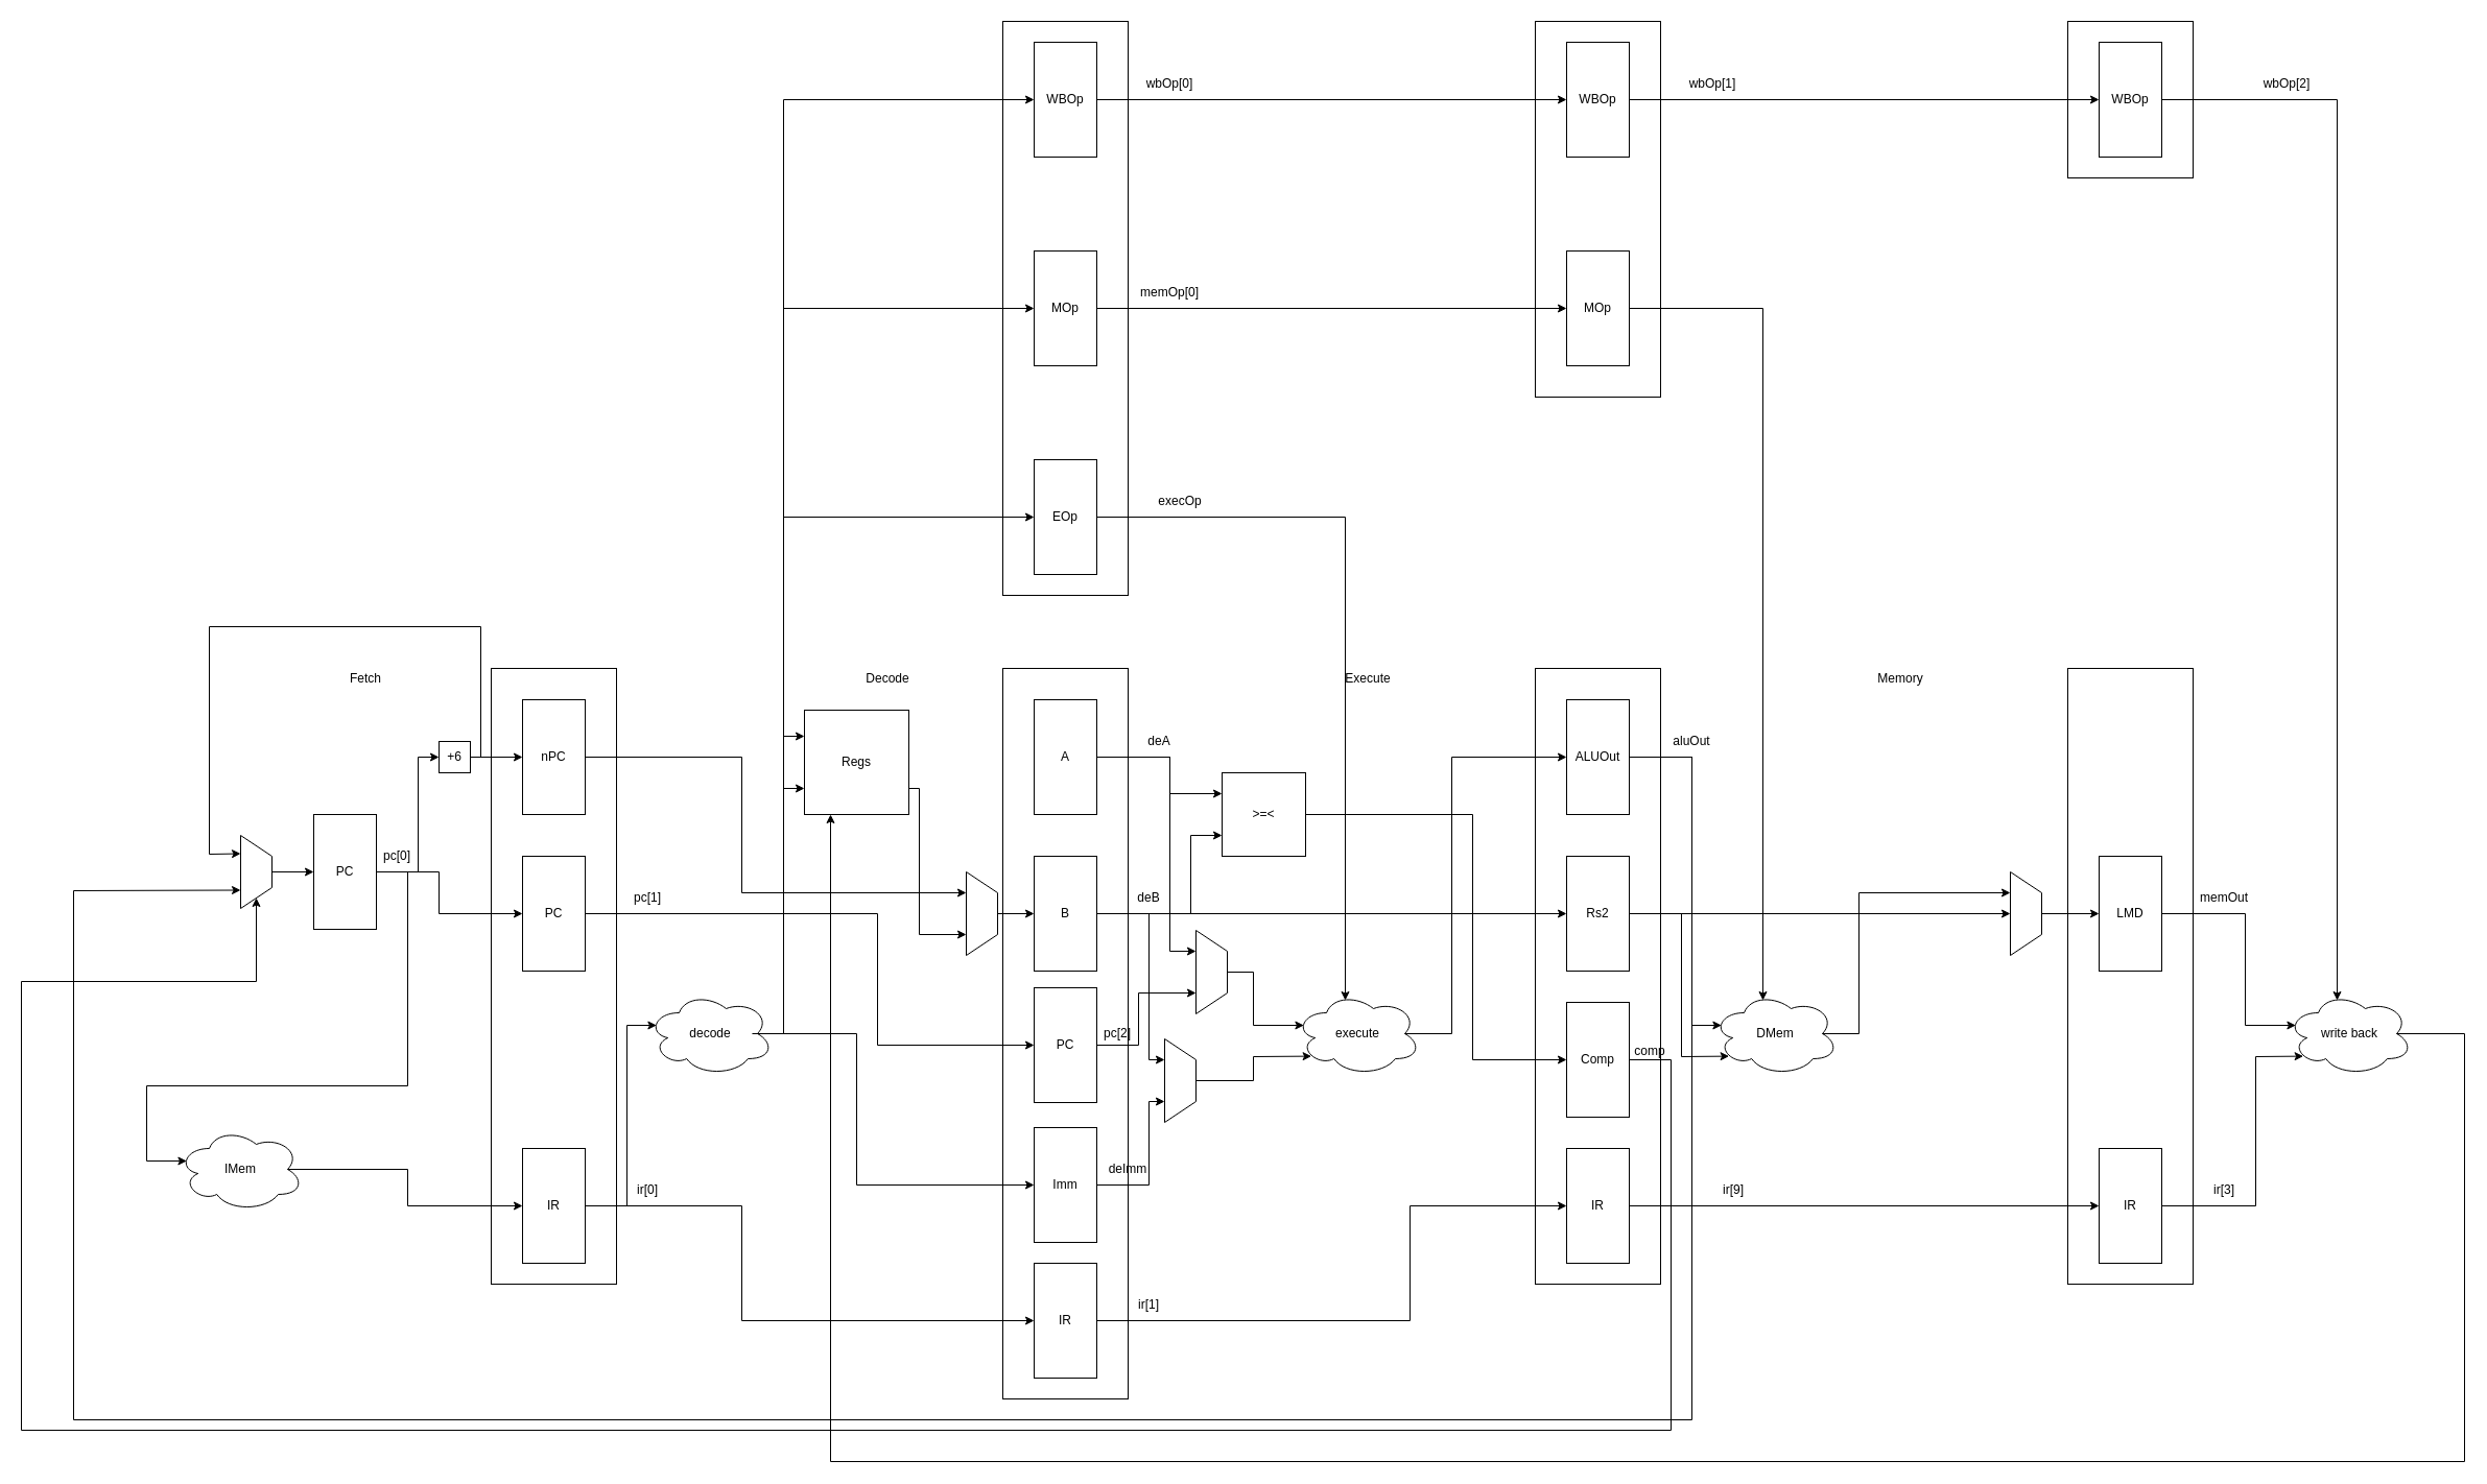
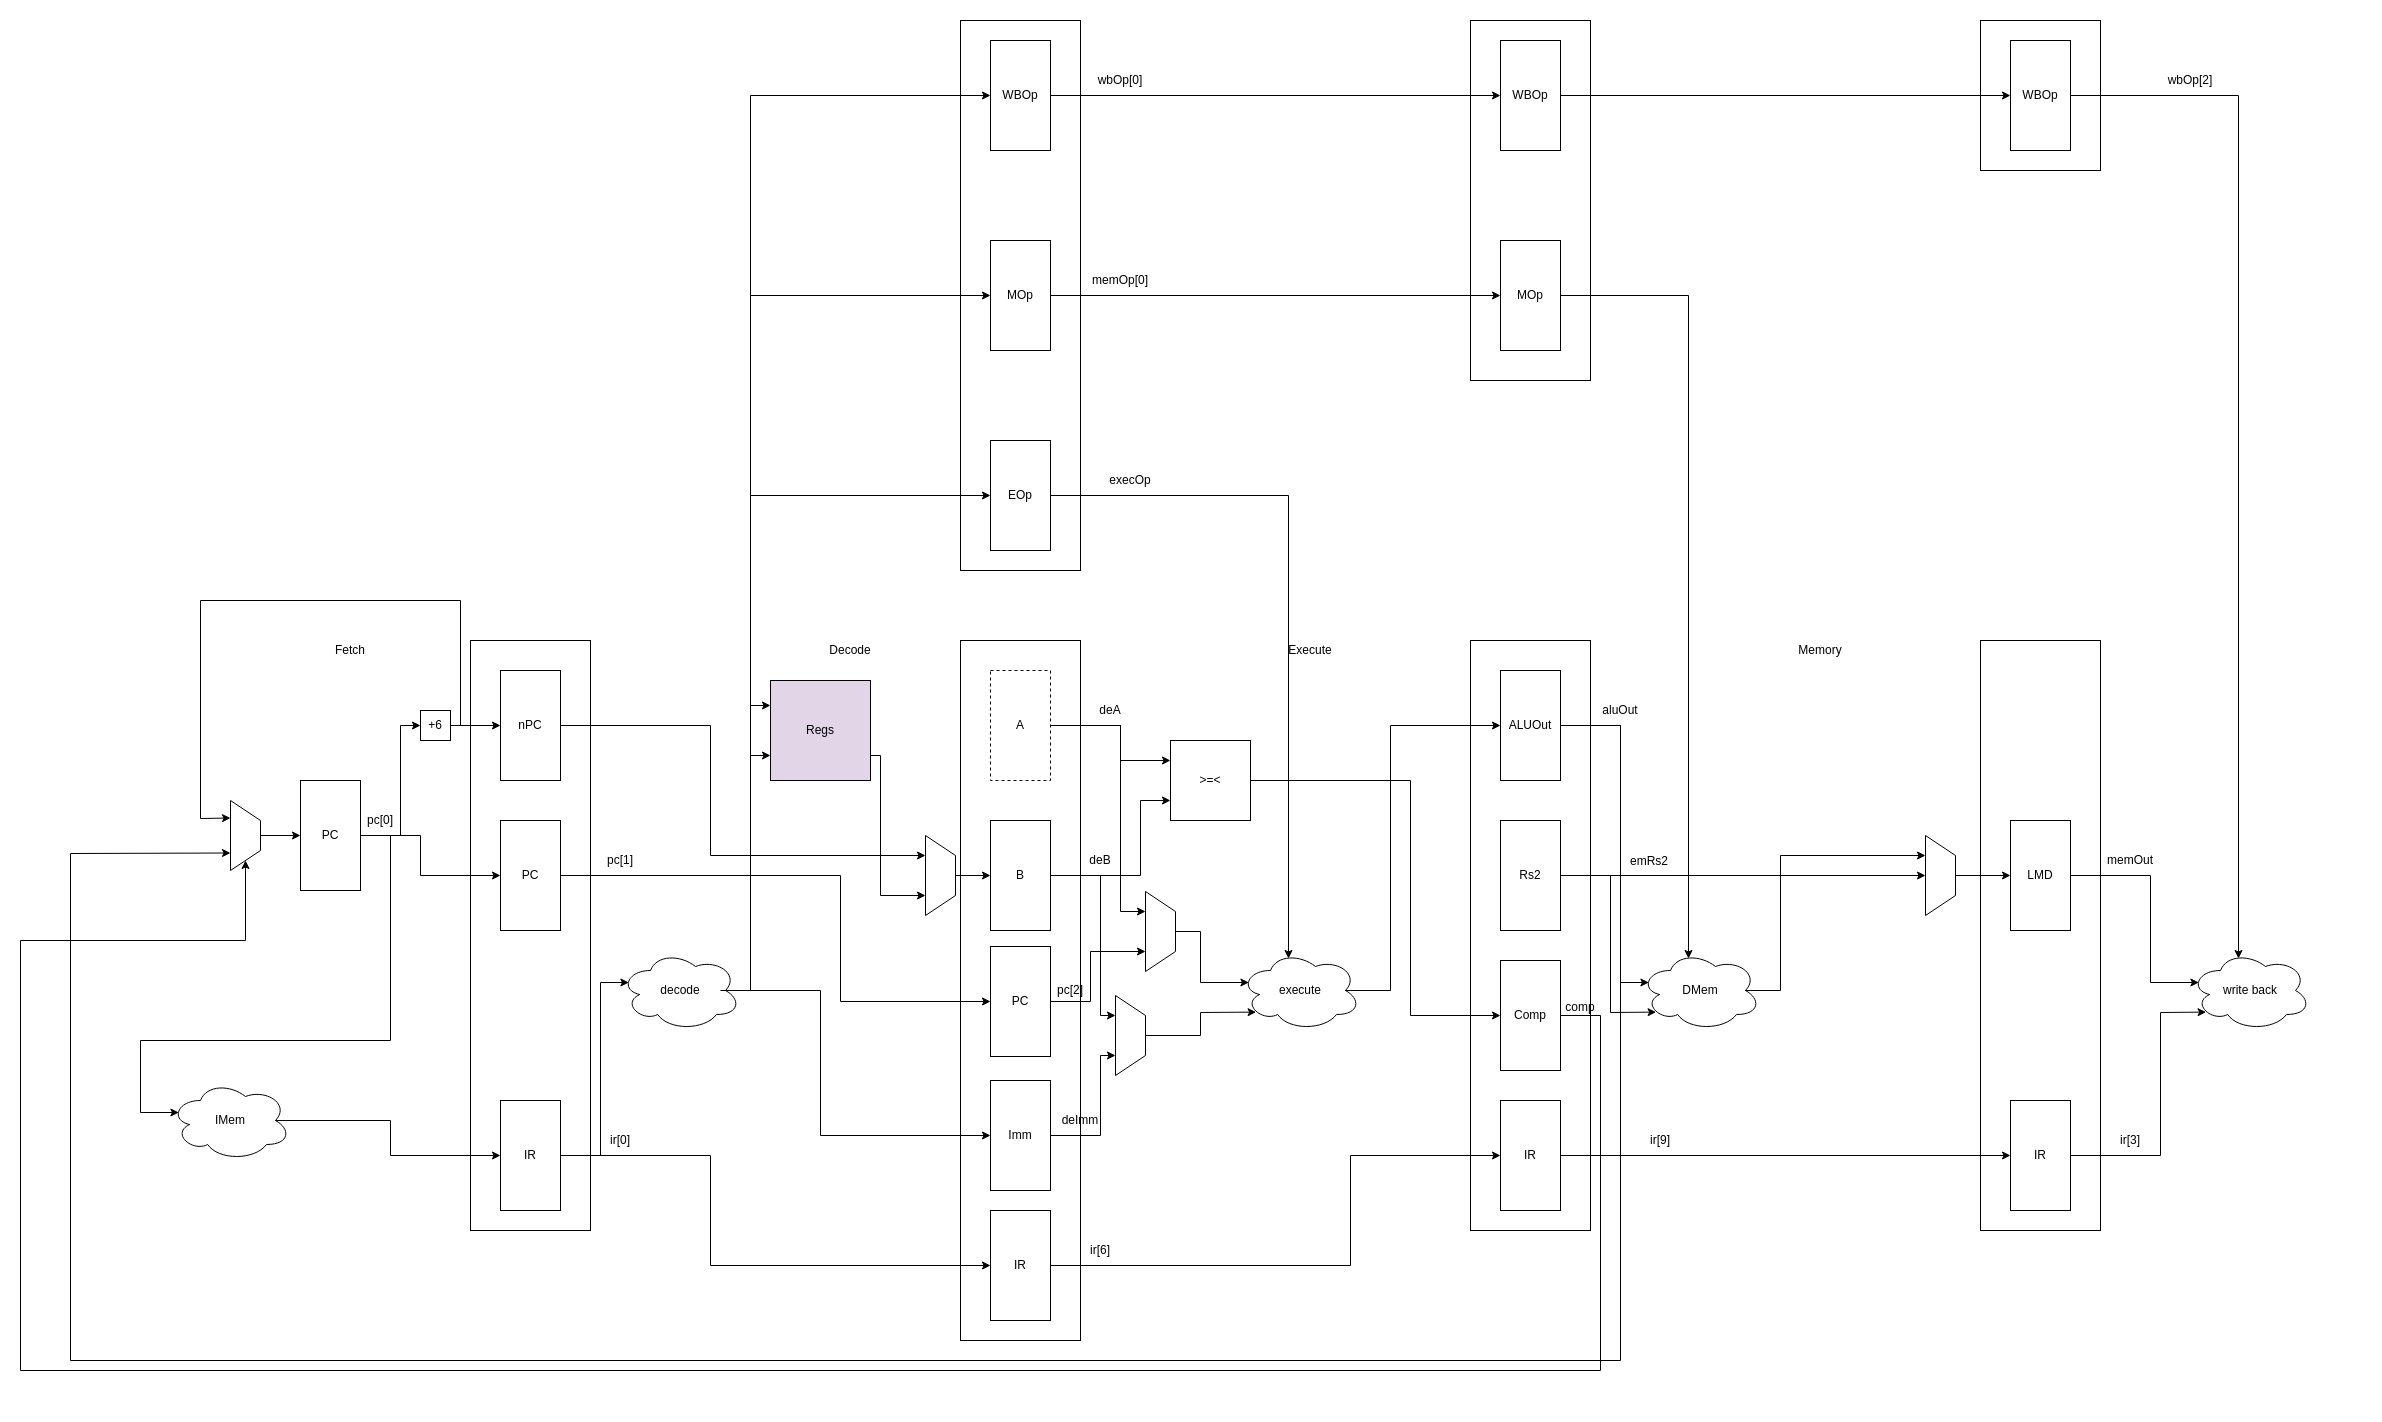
- <mxCell id="81" value="wbOp[1]" style="text;html=1;strokeColor=none;fillColor=none;align=center;verticalAlign=middle;whiteSpace=wrap;rounded=0;" parent="1" vertex="1"><mxGeometry x="1620" y="70" width="40" height="20" as="geometry" /></mxCell>
- <mxCell id="14" value="A" style="rounded=0;whiteSpace=wrap;html=1;" parent="1" vertex="1"><mxGeometry x="990" y="670" width="60" height="110" as="geometry" /></mxCell>
+ <mxCell id="14" value="A" style="rounded=0;whiteSpace=wrap;html=1;dashed=1;" parent="1" vertex="1"><mxGeometry x="990" y="670" width="60" height="110" as="geometry" /></mxCell>
- <mxCell id="23" value="Regs" style="whiteSpace=wrap;html=1;aspect=fixed;" parent="1" vertex="1"><mxGeometry x="770" y="680" width="100" height="100" as="geometry" /></mxCell>
+ <mxCell id="23" value="Regs" style="whiteSpace=wrap;html=1;aspect=fixed;fillColor=#e1d5e7;" parent="1" vertex="1"><mxGeometry x="770" y="680" width="100" height="100" as="geometry" /></mxCell>
+ <mxCell id="84" value="emRs2" style="text;html=1;strokeColor=none;fillColor=none;align=center;verticalAlign=middle;whiteSpace=wrap;rounded=0;" parent="1" vertex="1"><mxGeometry x="1629" y="851" width="40" height="20" as="geometry" /></mxCell>
- <mxCell id="48" value="" style="endArrow=classic;html=1;exitX=1;exitY=0.5;exitDx=0;exitDy=0;entryX=0;entryY=0.5;entryDx=0;entryDy=0;rounded=0;" parent="1" source="15" target="44" edge="1"><mxGeometry width="50" height="50" relative="1" as="geometry"><mxPoint x="1245" y="1000" as="sourcePoint" /><mxPoint x="1410" y="922.5" as="targetPoint" /><Array as="points" /></mxGeometry></mxCell>
- <mxCell id="53" value="ir[1]" style="text;html=1;strokeColor=none;fillColor=none;align=center;verticalAlign=middle;whiteSpace=wrap;rounded=0;" parent="1" vertex="1"><mxGeometry x="1080" y="1240" width="40" height="20" as="geometry" /></mxCell>
+ <mxCell id="53" value="ir[6]" style="text;html=1;strokeColor=none;fillColor=none;align=center;verticalAlign=middle;whiteSpace=wrap;rounded=0;" parent="1" vertex="1"><mxGeometry x="1080" y="1240" width="40" height="20" as="geometry" /></mxCell>
- <mxCell id="93" value="" style="endArrow=classic;html=1;rounded=0;entryX=0.25;entryY=1;entryDx=0;entryDy=0;exitX=0.875;exitY=0.5;exitDx=0;exitDy=0;exitPerimeter=0;" parent="1" source="86" target="23" edge="1"><mxGeometry width="50" height="50" relative="1" as="geometry"><mxPoint x="2290" y="990" as="sourcePoint" /><mxPoint x="970" y="1117.5" as="targetPoint" /><Array as="points"><mxPoint x="2360" y="990" /><mxPoint x="2360" y="1400" /><mxPoint x="795" y="1400" /></Array></mxGeometry></mxCell>
